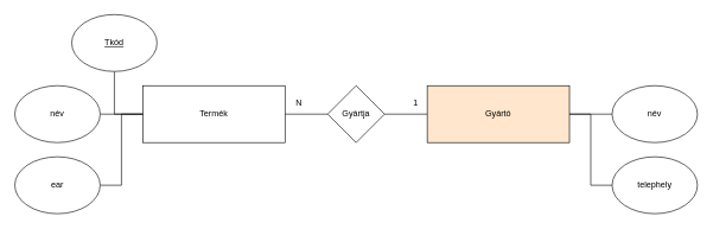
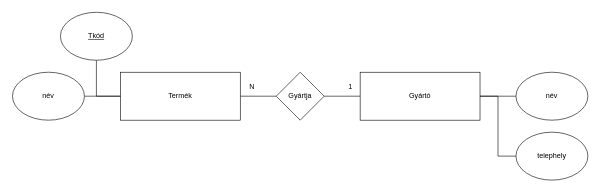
- <mxCell id="3" value="Gyártó" style="rounded=0;whiteSpace=wrap;html=1;fillColor=#ffe6cc;" vertex="1" parent="1"><mxGeometry x="600" y="120" width="200" height="80" as="geometry" /></mxCell>
+ <mxCell id="3" value="Gyártó" style="rounded=0;whiteSpace=wrap;html=1;" vertex="1" parent="1"><mxGeometry x="600" y="120" width="200" height="80" as="geometry" /></mxCell>
- <mxCell id="13" style="edgeStyle=orthogonalEdgeStyle;rounded=0;orthogonalLoop=1;jettySize=auto;html=1;entryX=0;entryY=0.5;entryDx=0;entryDy=0;endArrow=none;startFill=0;" edge="1" parent="1" source="14" target="5"><mxGeometry relative="1" as="geometry" /></mxCell>
- <mxCell id="14" value="ear" style="ellipse;whiteSpace=wrap;html=1;" vertex="1" parent="1"><mxGeometry x="20" y="220" width="120" height="80" as="geometry" /></mxCell>
